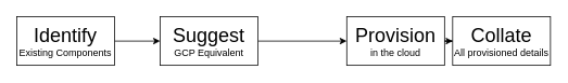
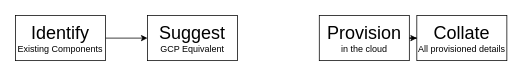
- <mxCell id="4" value="" style="edgeStyle=orthogonalEdgeStyle;rounded=0;orthogonalLoop=1;jettySize=auto;html=1;" edge="1" parent="1" source="5" target="7"><mxGeometry relative="1" as="geometry" /></mxCell>
